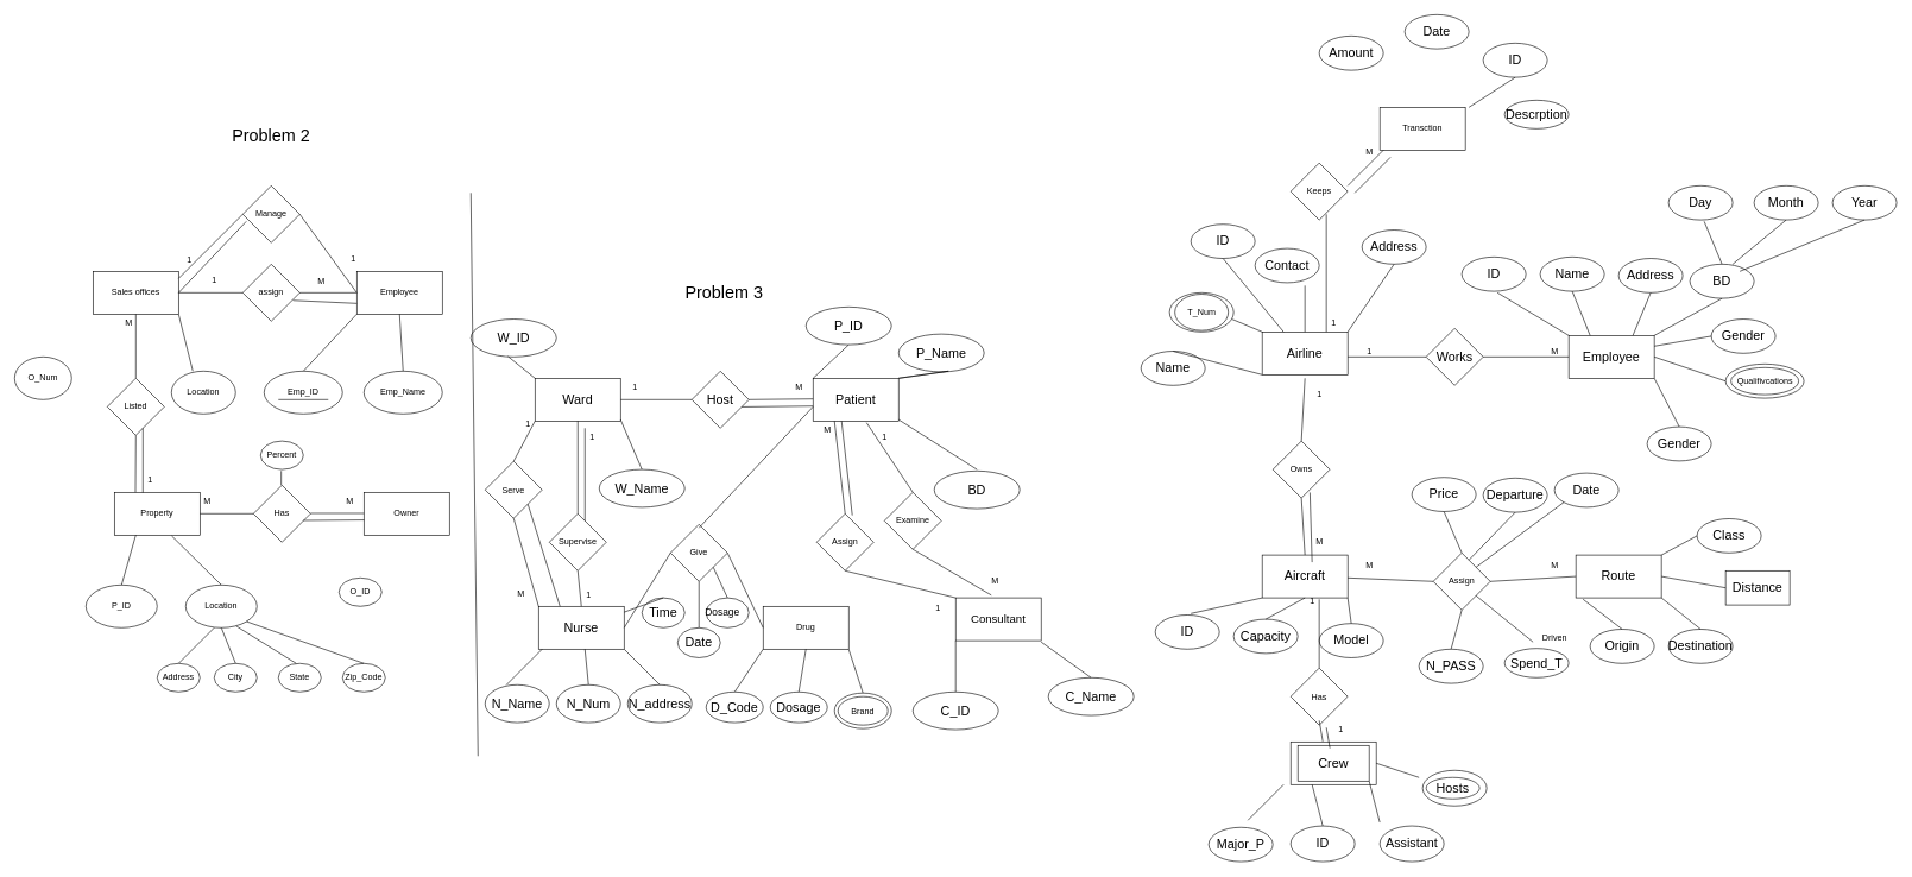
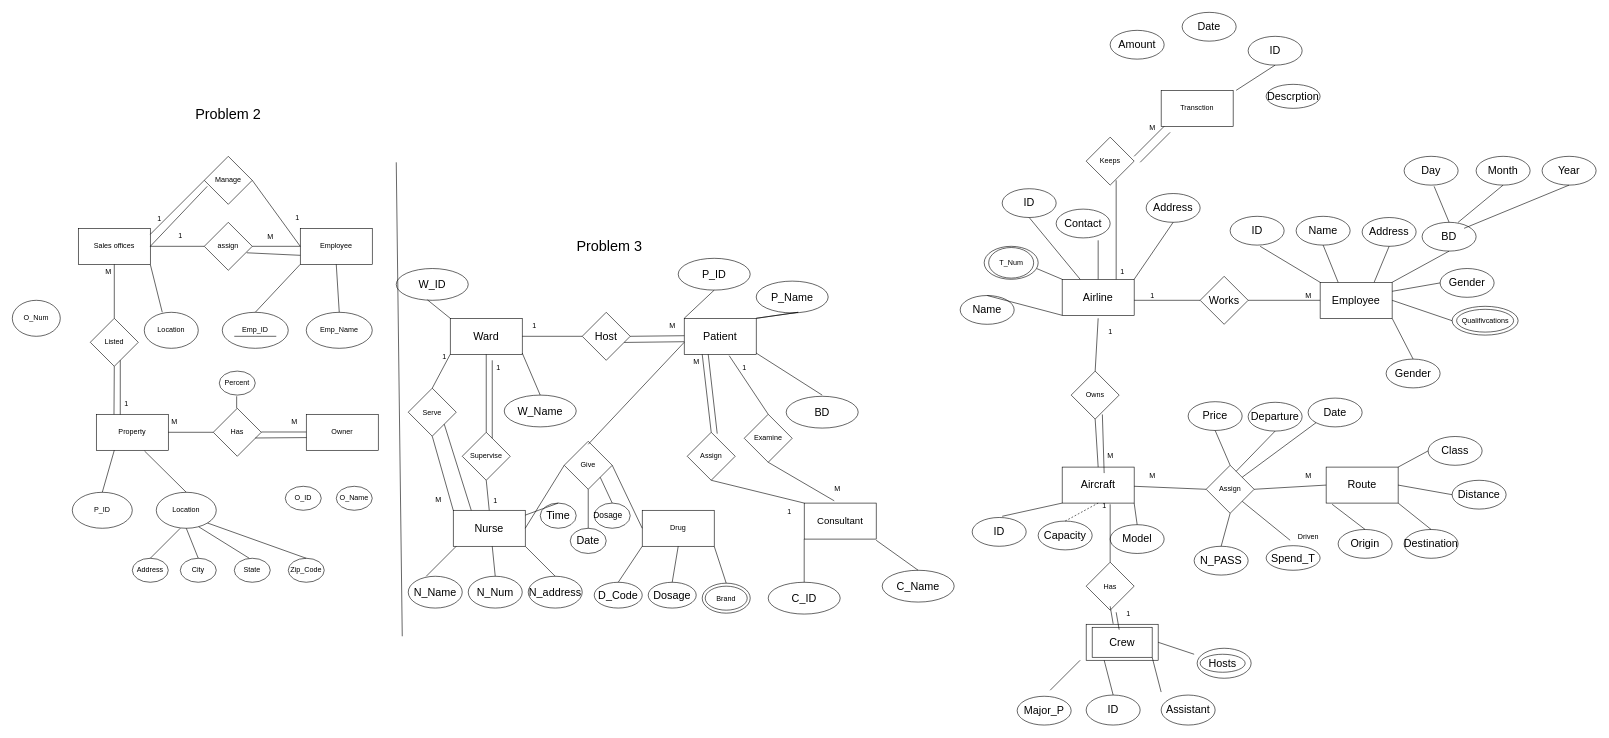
- <mxCell id="184" value="&lt;font style=&quot;font-size: 18px;&quot;&gt;Distance&lt;/font&gt;" style="whiteSpace=wrap;html=1;rounded=0;" parent="1" vertex="1"><mxGeometry x="2420" y="800" width="90" height="48" as="geometry" /></mxCell>
+ <mxCell id="184" value="&lt;font style=&quot;font-size: 18px;&quot;&gt;Distance&lt;/font&gt;" style="ellipse;whiteSpace=wrap;html=1;" parent="1" vertex="1"><mxGeometry x="2420" y="800" width="90" height="48" as="geometry" /></mxCell>
+ <mxCell id="51" value="O_Name" style="ellipse;whiteSpace=wrap;html=1;" parent="1" vertex="1"><mxGeometry x="560" y="810" width="60" height="40" as="geometry" /></mxCell>
- <mxCell id="178" value="" style="endArrow=none;html=1;rounded=0;entryX=0.5;entryY=1;entryDx=0;entryDy=0;exitX=0.5;exitY=0;exitDx=0;exitDy=0;" parent="1" source="172" target="167" edge="1"><mxGeometry width="50" height="50" relative="1" as="geometry"><mxPoint x="1680" y="870" as="sourcePoint" /><mxPoint x="1780" y="848" as="targetPoint" /></mxGeometry></mxCell>
+ <mxCell id="178" value="" style="endArrow=none;html=1;rounded=0;entryX=0.5;entryY=1;entryDx=0;entryDy=0;exitX=0.5;exitY=0;exitDx=0;exitDy=0;dashed=1;" parent="1" source="172" target="167" edge="1"><mxGeometry width="50" height="50" relative="1" as="geometry"><mxPoint x="1680" y="870" as="sourcePoint" /><mxPoint x="1780" y="848" as="targetPoint" /></mxGeometry></mxCell>
